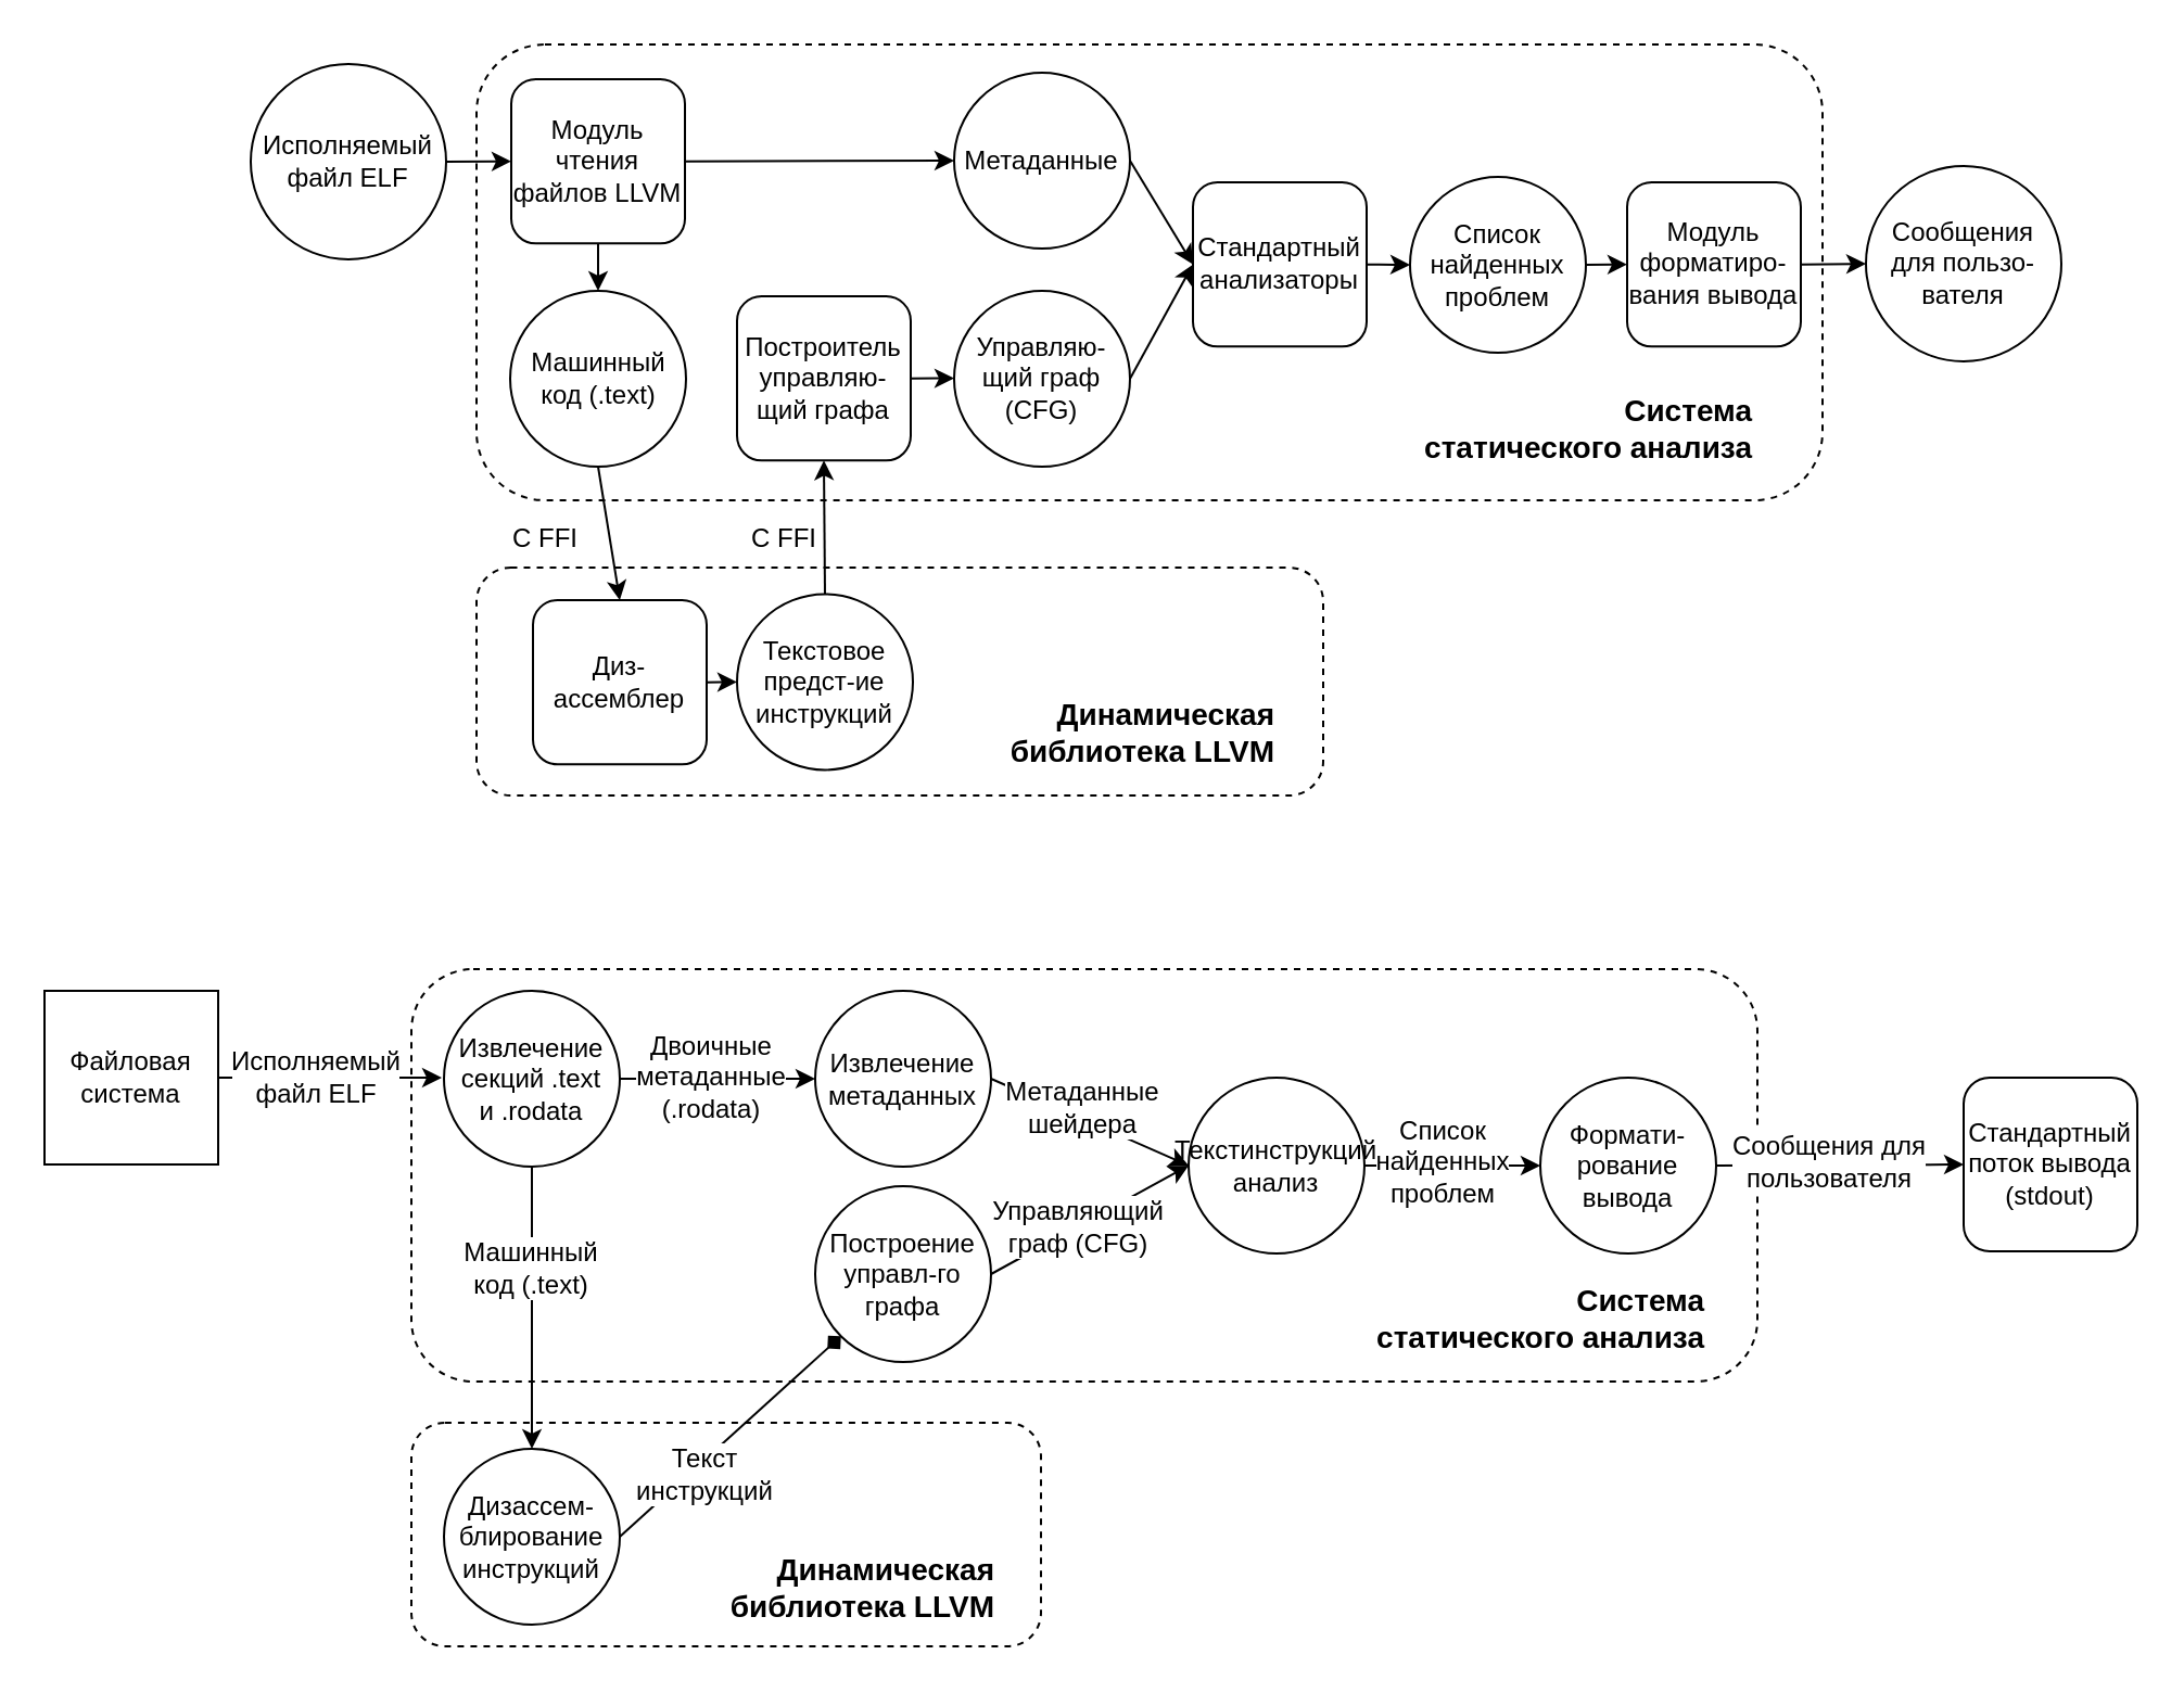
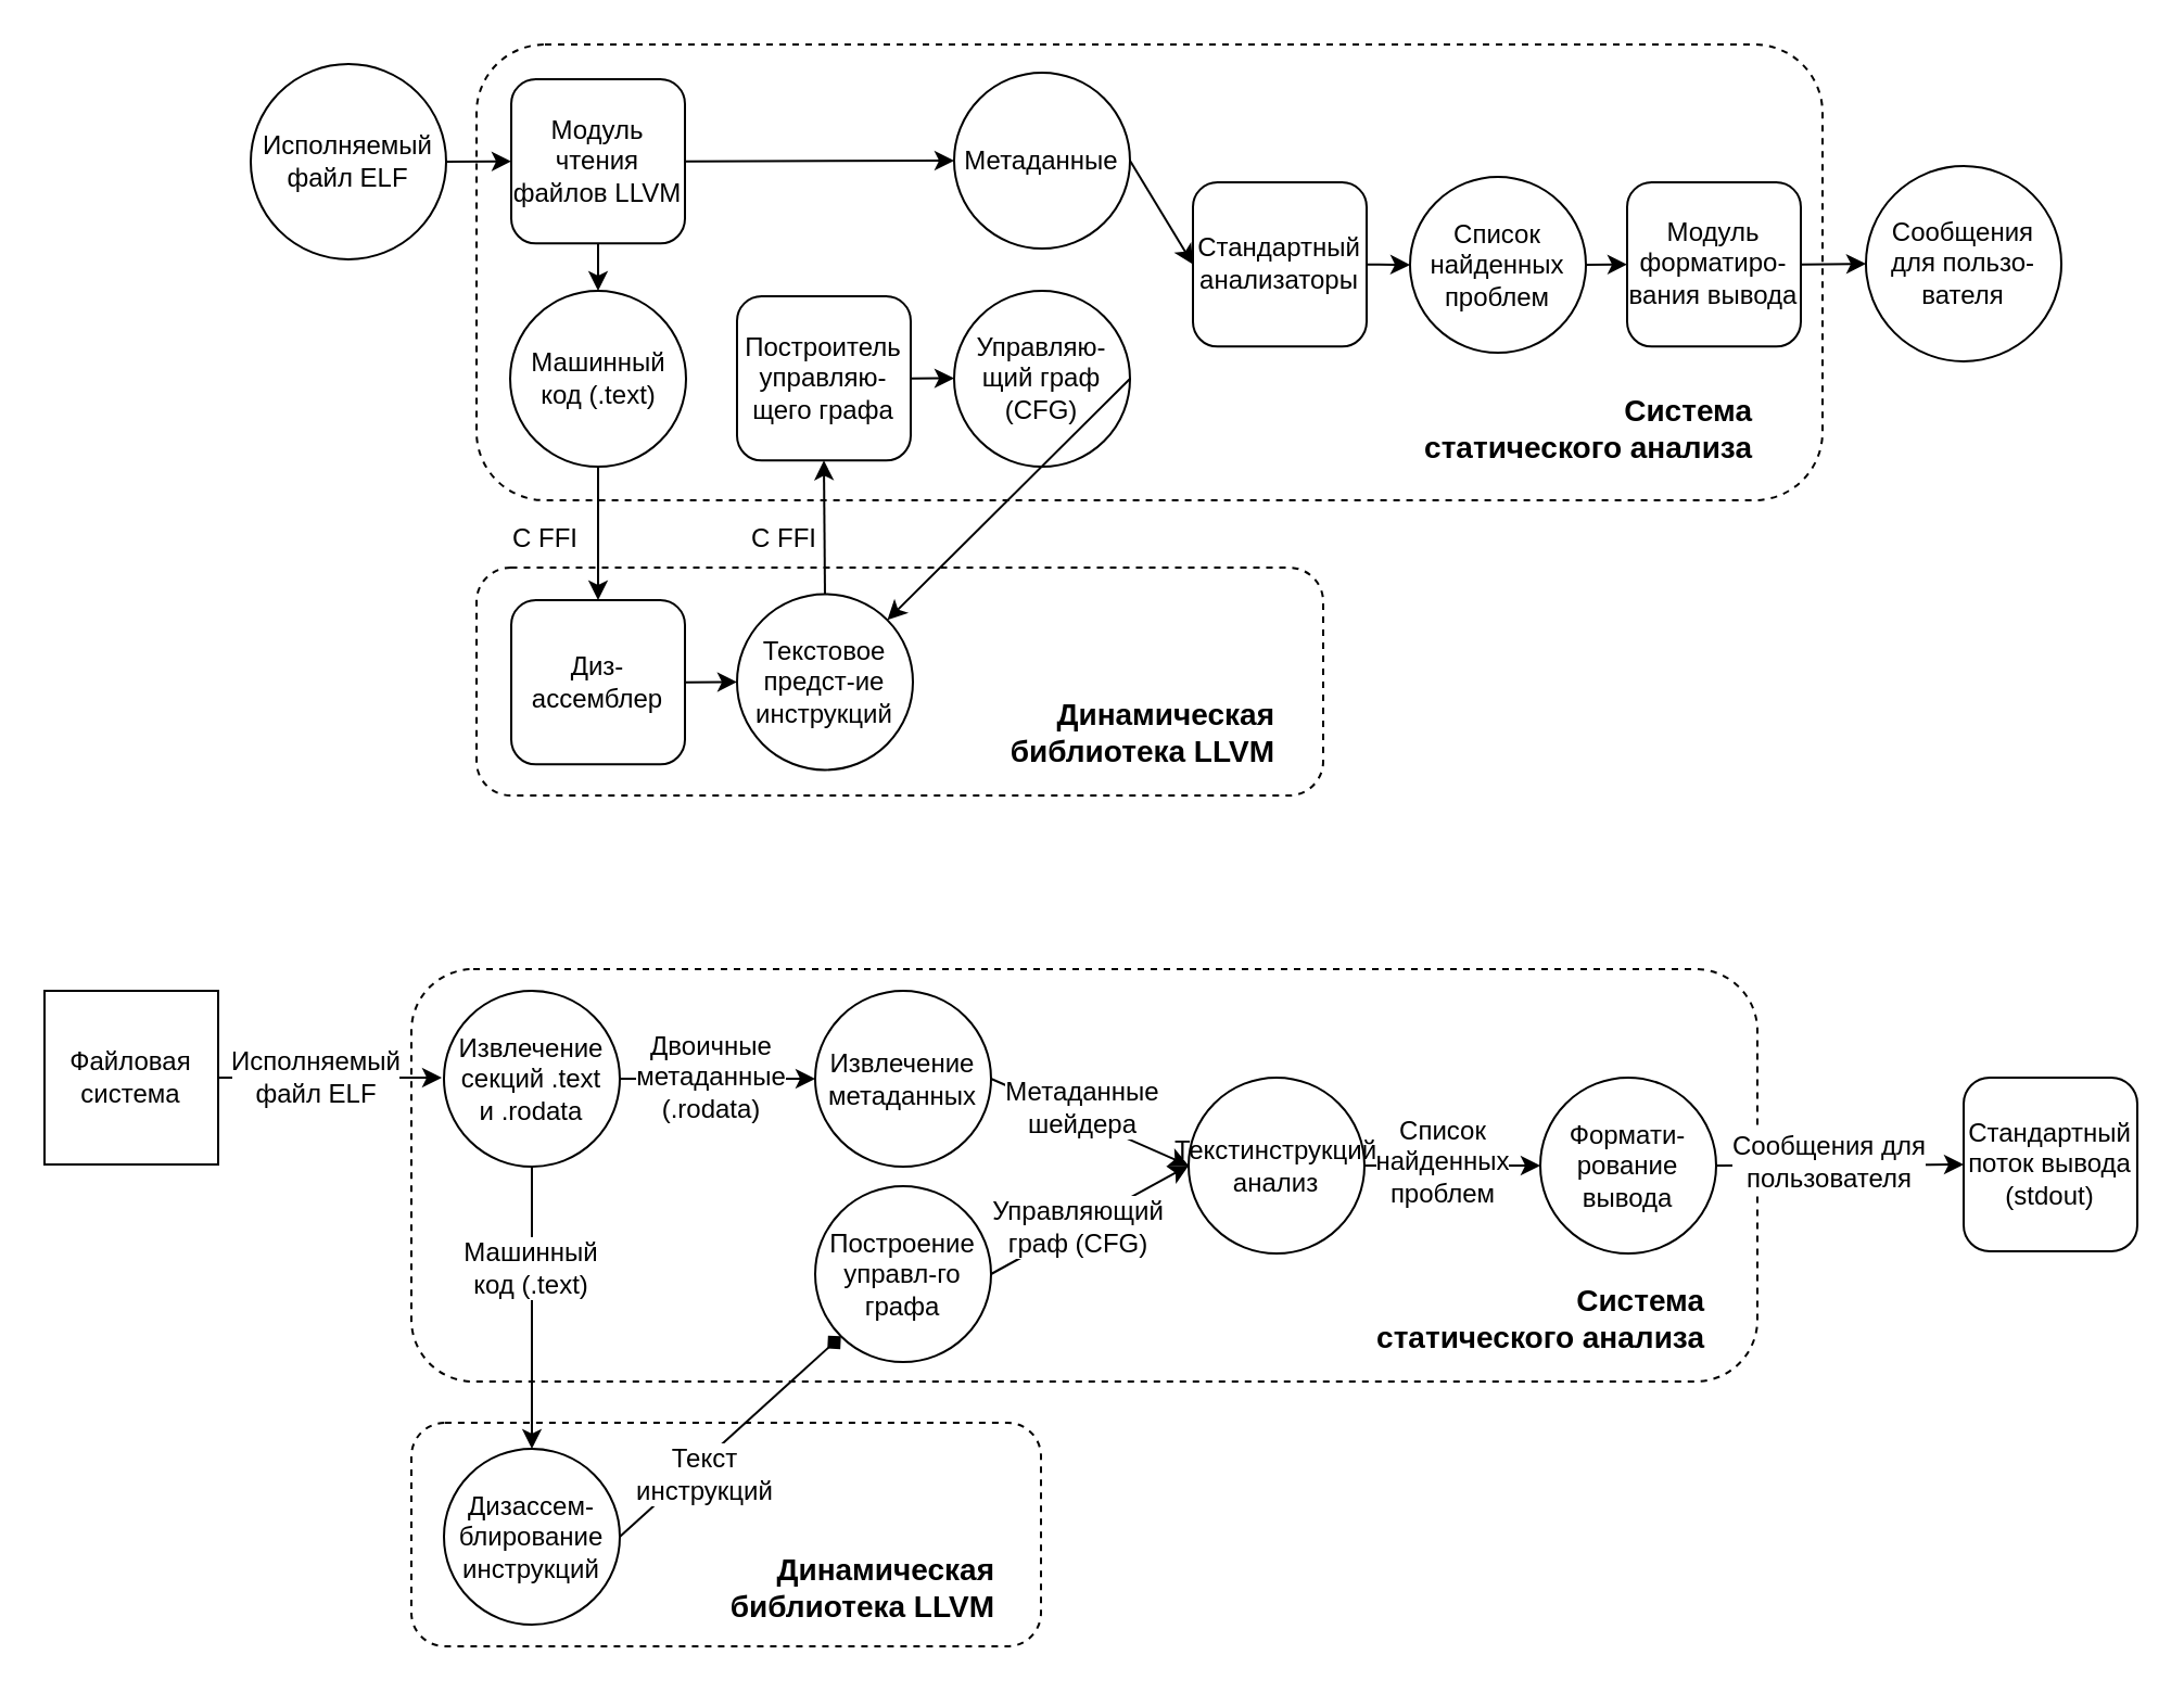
- <mxCell id="19" value="" style="endArrow=classic;html=1;exitX=1;exitY=0.5;exitDx=0;exitDy=0;entryX=0;entryY=0.5;entryDx=0;entryDy=0;" parent="1" source="17" target="18" edge="1"><mxGeometry x="270" y="281.57" width="50" height="50" as="geometry"><mxPoint x="609" y="169.44" as="sourcePoint" /><mxPoint x="619" y="76" as="targetPoint" /></mxGeometry></mxCell>
+ <mxCell id="19" value="" style="endArrow=classic;html=1;exitX=1;exitY=0.5;exitDx=0;exitDy=0;" parent="1" source="17" target="10" edge="1"><mxGeometry x="270" y="281.57" width="50" height="50" as="geometry"><mxPoint x="609" y="169.44" as="sourcePoint" /><mxPoint x="619" y="76" as="targetPoint" /></mxGeometry></mxCell>
- <mxCell id="31" value="Построитель управляю-щий графа" style="rounded=1;whiteSpace=wrap;html=1;" parent="1" vertex="1"><mxGeometry x="339" y="136" width="80" height="75.66" as="geometry" /></mxCell>
+ <mxCell id="31" value="Построитель управляю-щего графа" style="rounded=1;whiteSpace=wrap;html=1;" parent="1" vertex="1"><mxGeometry x="339" y="136" width="80" height="75.66" as="geometry" /></mxCell>
- <mxCell id="32" value="Диз-ассемблер" style="rounded=1;whiteSpace=wrap;html=1;" parent="1" vertex="1"><mxGeometry x="245" y="276" width="80" height="75.66" as="geometry" /></mxCell>
+ <mxCell id="32" value="Диз-ассемблер" style="rounded=1;whiteSpace=wrap;html=1;" parent="1" vertex="1"><mxGeometry x="235" y="276" width="80" height="75.66" as="geometry" /></mxCell>
